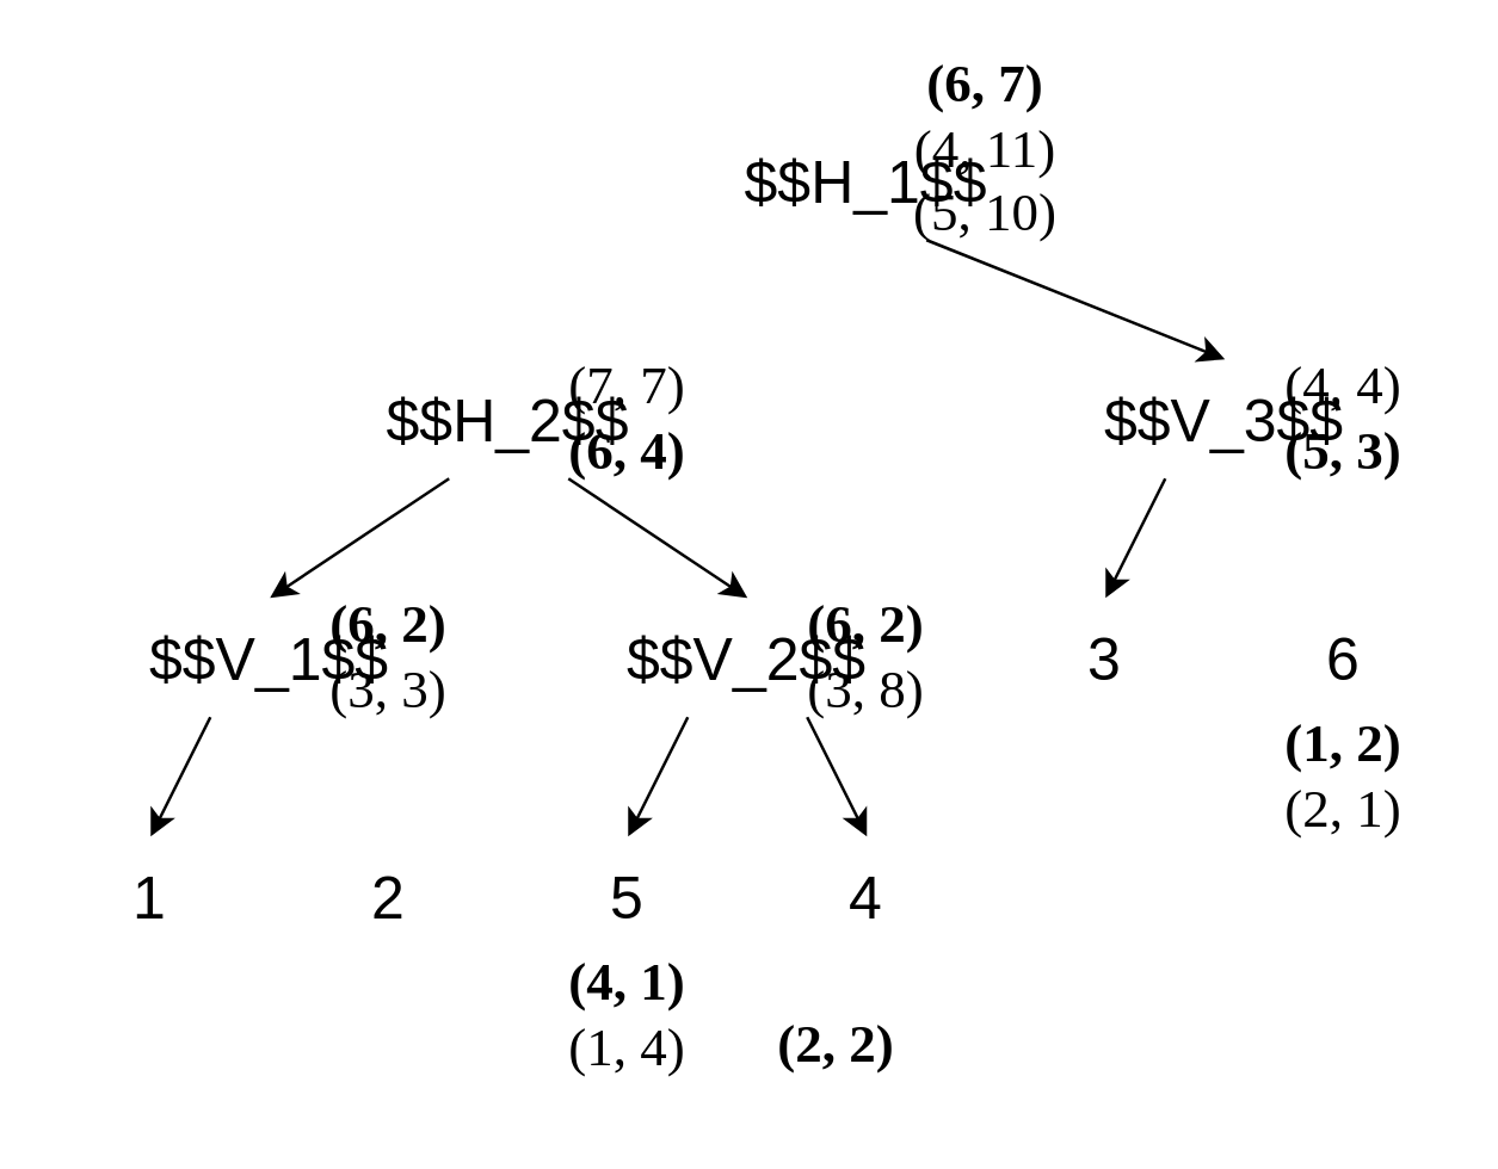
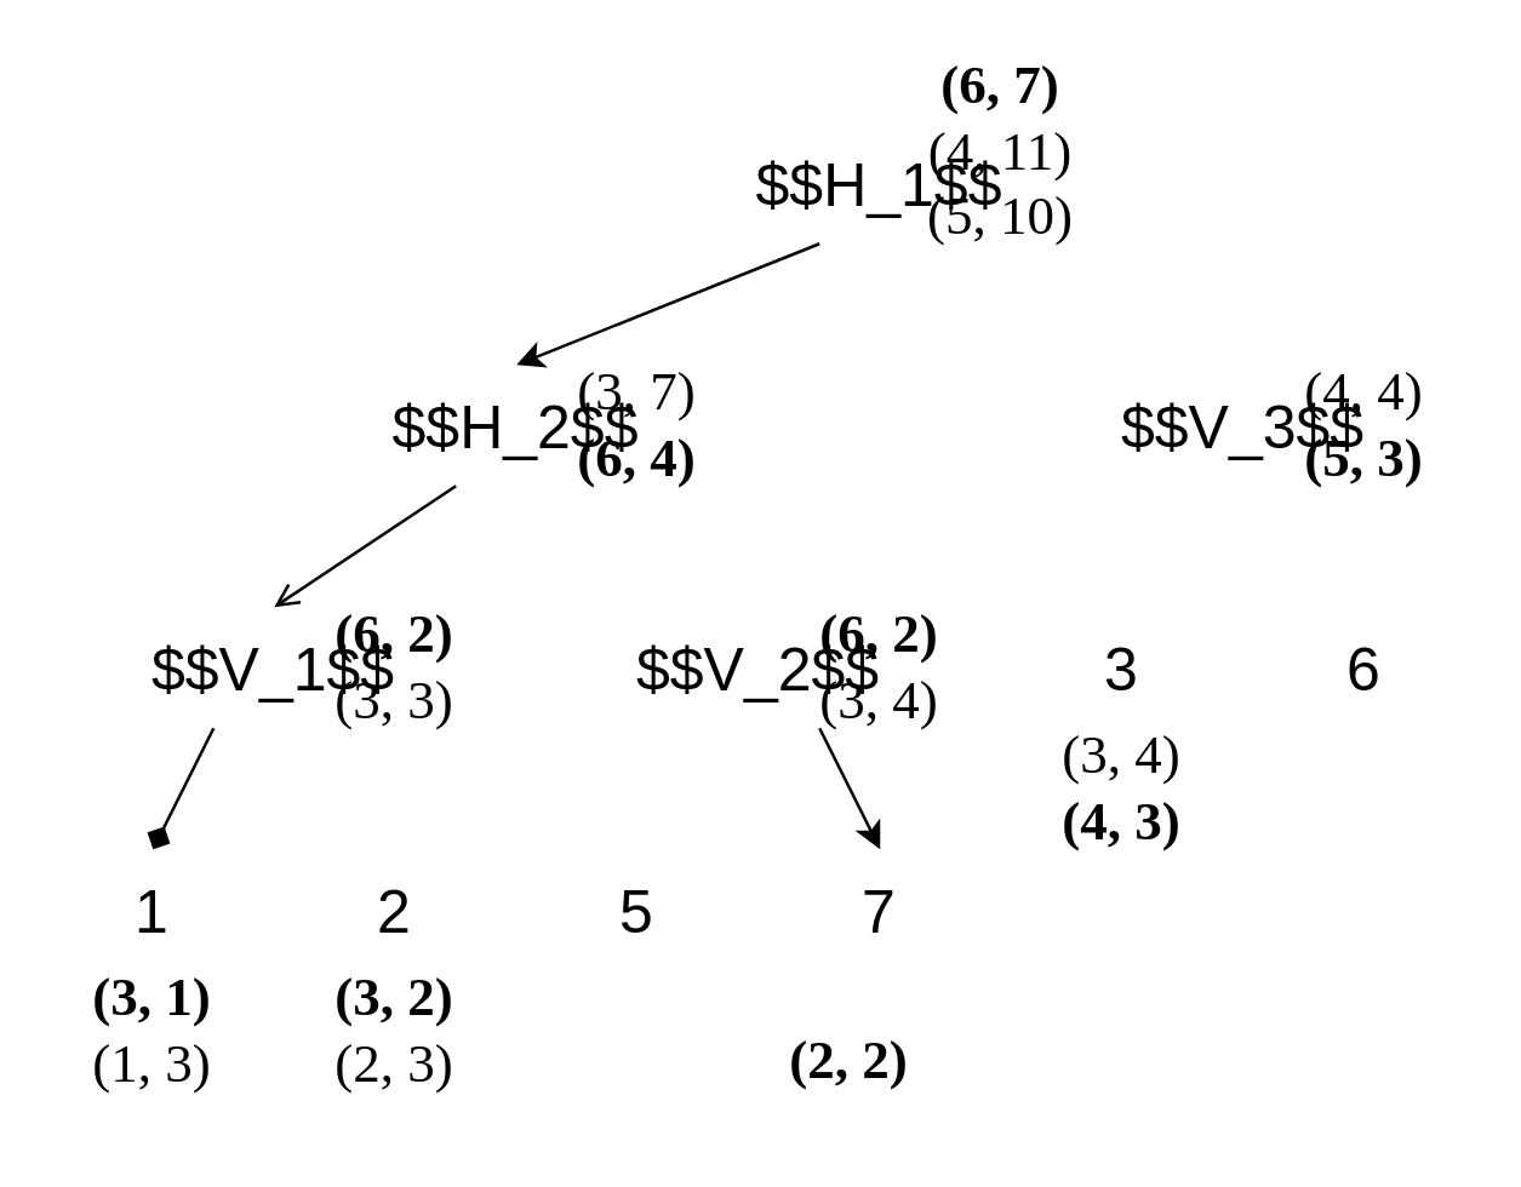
+ <mxCell id="2" style="rounded=0;orthogonalLoop=1;jettySize=auto;html=1;exitX=0;exitY=1;exitDx=0;exitDy=0;entryX=0.5;entryY=0;entryDx=0;entryDy=0;fontSize=20;" edge="1" parent="1" source="4" target="7"><mxGeometry relative="1" as="geometry" /></mxCell>
- <mxCell id="3" style="edgeStyle=none;rounded=0;orthogonalLoop=1;jettySize=auto;html=1;exitX=1;exitY=1;exitDx=0;exitDy=0;entryX=0.5;entryY=0;entryDx=0;entryDy=0;fontSize=20;" edge="1" parent="1" source="4" target="9"><mxGeometry relative="1" as="geometry" /></mxCell>
- <mxCell id="29" value="&lt;div&gt;(7, 7)&lt;/div&gt;&lt;div&gt;&lt;b&gt;(6, 4)&lt;/b&gt;&lt;br&gt;&lt;/div&gt;" style="text;html=1;strokeColor=none;fillColor=none;align=center;verticalAlign=middle;whiteSpace=wrap;rounded=0;fontSize=18;fontFamily=Times New Roman;" vertex="1" parent="1"><mxGeometry x="180" y="120" width="60" height="40" as="geometry" /></mxCell>
+ <mxCell id="29" value="&lt;div&gt;(3, 7)&lt;/div&gt;&lt;div&gt;&lt;b&gt;(6, 4)&lt;/b&gt;&lt;br&gt;&lt;/div&gt;" style="text;html=1;strokeColor=none;fillColor=none;align=center;verticalAlign=middle;whiteSpace=wrap;rounded=0;fontSize=18;fontFamily=Times New Roman;" vertex="1" parent="1"><mxGeometry x="180" y="120" width="60" height="40" as="geometry" /></mxCell>
- <mxCell id="8" style="edgeStyle=none;rounded=0;orthogonalLoop=1;jettySize=auto;html=1;exitX=0;exitY=1;exitDx=0;exitDy=0;entryX=0.5;entryY=0;entryDx=0;entryDy=0;fontSize=20;" edge="1" parent="1" source="9" target="19"><mxGeometry relative="1" as="geometry" /></mxCell>
- <mxCell id="6" style="edgeStyle=none;rounded=0;orthogonalLoop=1;jettySize=auto;html=1;exitX=1;exitY=1;exitDx=0;exitDy=0;entryX=0.5;entryY=0;entryDx=0;entryDy=0;fontSize=20;" edge="1" parent="1" source="7" target="14"><mxGeometry relative="1" as="geometry" /></mxCell>
- <mxCell id="5" style="edgeStyle=none;rounded=0;orthogonalLoop=1;jettySize=auto;html=1;exitX=0;exitY=1;exitDx=0;exitDy=0;entryX=0.5;entryY=0;entryDx=0;entryDy=0;fontSize=20;" edge="1" parent="1" source="7" target="11"><mxGeometry relative="1" as="geometry" /></mxCell>
+ <mxCell id="5" style="edgeStyle=none;rounded=0;orthogonalLoop=1;jettySize=auto;html=1;exitX=0;exitY=1;exitDx=0;exitDy=0;entryX=0.5;entryY=0;entryDx=0;entryDy=0;fontSize=20;endArrow=open;" edge="1" parent="1" source="7" target="11"><mxGeometry relative="1" as="geometry" /></mxCell>
- <mxCell id="28" value="&lt;div&gt;&lt;b&gt;(6, 2)&lt;/b&gt;&lt;/div&gt;&lt;div&gt;(3, 8)&lt;br&gt;&lt;/div&gt;" style="text;html=1;strokeColor=none;fillColor=none;align=center;verticalAlign=middle;whiteSpace=wrap;rounded=0;fontSize=18;fontFamily=Times New Roman;" vertex="1" parent="1"><mxGeometry x="260" y="200" width="60" height="40" as="geometry" /></mxCell>
+ <mxCell id="28" value="&lt;div&gt;&lt;b&gt;(6, 2)&lt;/b&gt;&lt;/div&gt;&lt;div&gt;(3, 4)&lt;br&gt;&lt;/div&gt;" style="text;html=1;strokeColor=none;fillColor=none;align=center;verticalAlign=middle;whiteSpace=wrap;rounded=0;fontSize=18;fontFamily=Times New Roman;" vertex="1" parent="1"><mxGeometry x="260" y="200" width="60" height="40" as="geometry" /></mxCell>
- <mxCell id="12" style="edgeStyle=none;rounded=0;orthogonalLoop=1;jettySize=auto;html=1;exitX=0;exitY=1;exitDx=0;exitDy=0;entryX=0.5;entryY=0;entryDx=0;entryDy=0;fontSize=20;" edge="1" parent="1" source="14" target="17"><mxGeometry relative="1" as="geometry" /></mxCell>
+ <mxCell id="25" value="&lt;div&gt;(3, 4)&lt;/div&gt;&lt;b&gt;(4, 3)&lt;/b&gt;" style="text;html=1;strokeColor=none;fillColor=none;align=center;verticalAlign=middle;whiteSpace=wrap;rounded=0;fontSize=18;fontFamily=Times New Roman;" vertex="1" parent="1"><mxGeometry x="340" y="240" width="60" height="40" as="geometry" /></mxCell>
- <mxCell id="26" value="&lt;div&gt;&lt;b&gt;(1, 2)&lt;/b&gt;&lt;/div&gt;&lt;div&gt;(2, 1)&lt;br&gt;&lt;/div&gt;" style="text;html=1;strokeColor=none;fillColor=none;align=center;verticalAlign=middle;whiteSpace=wrap;rounded=0;fontSize=18;fontFamily=Times New Roman;" vertex="1" parent="1"><mxGeometry x="420" y="240" width="60" height="40" as="geometry" /></mxCell>
- <mxCell id="10" style="edgeStyle=none;rounded=0;orthogonalLoop=1;jettySize=auto;html=1;exitX=0;exitY=1;exitDx=0;exitDy=0;entryX=0.5;entryY=0;entryDx=0;entryDy=0;fontSize=20;" edge="1" parent="1" source="11" target="15"><mxGeometry relative="1" as="geometry" /></mxCell>
+ <mxCell id="10" style="edgeStyle=none;rounded=0;orthogonalLoop=1;jettySize=auto;html=1;exitX=0;exitY=1;exitDx=0;exitDy=0;entryX=0.5;entryY=0;entryDx=0;entryDy=0;fontSize=20;endArrow=diamond;" edge="1" parent="1" source="11" target="15"><mxGeometry relative="1" as="geometry" /></mxCell>
- <mxCell id="18" value="4" style="text;html=1;strokeColor=none;fillColor=none;align=center;verticalAlign=middle;whiteSpace=wrap;rounded=0;fontSize=20;" vertex="1" parent="1"><mxGeometry x="270" y="280" width="40" height="40" as="geometry" /></mxCell>
+ <mxCell id="18" value="7" style="text;html=1;strokeColor=none;fillColor=none;align=center;verticalAlign=middle;whiteSpace=wrap;rounded=0;fontSize=20;" vertex="1" parent="1"><mxGeometry x="270" y="280" width="40" height="40" as="geometry" /></mxCell>
+ <mxCell id="21" value="&lt;div style=&quot;font-size: 18px;&quot;&gt;&lt;b&gt;(3, 1)&lt;/b&gt;&lt;/div&gt;&lt;div style=&quot;font-size: 18px;&quot;&gt;(1, 3)&lt;br style=&quot;font-size: 18px;&quot;&gt;&lt;/div&gt;" style="text;html=1;strokeColor=none;fillColor=none;align=center;verticalAlign=middle;whiteSpace=wrap;rounded=0;fontSize=18;fontFamily=Times New Roman;" vertex="1" parent="1"><mxGeometry x="20" y="320" width="60" height="40" as="geometry" /></mxCell>
+ <mxCell id="22" value="&lt;div&gt;&lt;b&gt;(3, 2)&lt;/b&gt;&lt;/div&gt;&lt;div&gt;(2, 3)&lt;br&gt;&lt;/div&gt;" style="text;html=1;strokeColor=none;fillColor=none;align=center;verticalAlign=middle;whiteSpace=wrap;rounded=0;fontSize=18;fontFamily=Times New Roman;" vertex="1" parent="1"><mxGeometry x="100" y="320" width="60" height="40" as="geometry" /></mxCell>
- <mxCell id="23" value="&lt;div&gt;&lt;b&gt;(4, 1)&lt;/b&gt;&lt;/div&gt;&lt;div&gt;(1, 4)&lt;br&gt;&lt;/div&gt;" style="text;html=1;strokeColor=none;fillColor=none;align=center;verticalAlign=middle;whiteSpace=wrap;rounded=0;fontSize=18;fontFamily=Times New Roman;" vertex="1" parent="1"><mxGeometry x="180" y="320" width="60" height="40" as="geometry" /></mxCell>
